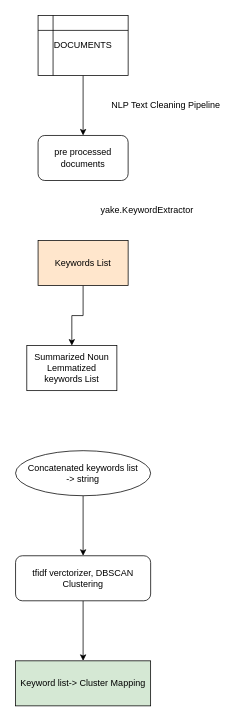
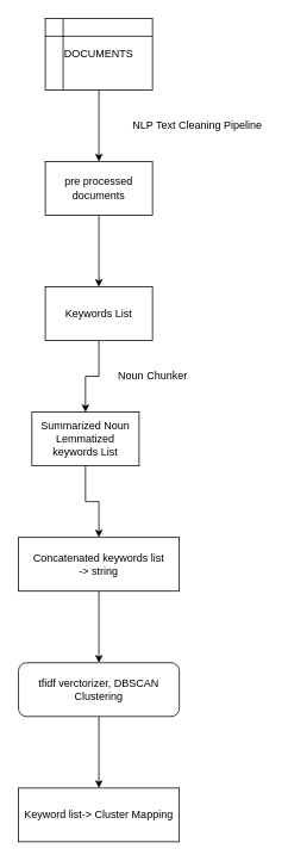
- <mxCell id="5" value="pre processed documents" style="whiteSpace=wrap;html=1;rounded=1;" vertex="1" parent="1"><mxGeometry x="50" y="180" width="120" height="60" as="geometry" /></mxCell>
+ <mxCell id="5" value="pre processed documents" style="whiteSpace=wrap;html=1;" vertex="1" parent="1"><mxGeometry x="50" y="180" width="120" height="60" as="geometry" /></mxCell>
- <mxCell id="9" value="yake.KeywordExtractor" style="text;html=1;align=center;verticalAlign=middle;resizable=0;points=[];autosize=1;strokeColor=none;" vertex="1" parent="1"><mxGeometry x="125" y="270" width="140" height="20" as="geometry" /></mxCell>
+ <mxCell id="4" value="" style="edgeStyle=orthogonalEdgeStyle;rounded=0;orthogonalLoop=1;jettySize=auto;html=1;" edge="1" parent="1" source="5" target="8"><mxGeometry relative="1" as="geometry" /></mxCell>
- <mxCell id="8" value="Keywords List" style="whiteSpace=wrap;html=1;fillColor=#ffe6cc;" vertex="1" parent="1"><mxGeometry x="50" y="320" width="120" height="60" as="geometry" /></mxCell>
+ <mxCell id="8" value="Keywords List" style="whiteSpace=wrap;html=1;" vertex="1" parent="1"><mxGeometry x="50" y="320" width="120" height="60" as="geometry" /></mxCell>
+ <mxCell id="12" value="Noun Chunker" style="text;html=1;align=center;verticalAlign=middle;resizable=0;points=[];autosize=1;strokeColor=none;" vertex="1" parent="1"><mxGeometry x="125" y="410" width="90" height="20" as="geometry" /></mxCell>
+ <mxCell id="10" value="" style="edgeStyle=orthogonalEdgeStyle;rounded=0;orthogonalLoop=1;jettySize=auto;html=1;" edge="1" parent="1" source="11" target="14"><mxGeometry relative="1" as="geometry" /></mxCell>
- <mxCell id="14" value="Concatenated keywords list&lt;br&gt;-&amp;gt; string" style="ellipse;whiteSpace=wrap;html=1;" vertex="1" parent="1"><mxGeometry x="20" y="600" width="180" height="60" as="geometry" /></mxCell>
+ <mxCell id="14" value="Concatenated keywords list&lt;br&gt;-&amp;gt; string" style="whiteSpace=wrap;html=1;" vertex="1" parent="1"><mxGeometry x="20" y="600" width="180" height="60" as="geometry" /></mxCell>
- <mxCell id="17" value="Keyword list-&amp;gt; Cluster Mapping" style="whiteSpace=wrap;html=1;fillColor=#d5e8d4;" vertex="1" parent="1"><mxGeometry x="20" y="880" width="180" height="60" as="geometry" /></mxCell>
+ <mxCell id="17" value="Keyword list-&amp;gt; Cluster Mapping" style="whiteSpace=wrap;html=1;" vertex="1" parent="1"><mxGeometry x="20" y="880" width="180" height="60" as="geometry" /></mxCell>
